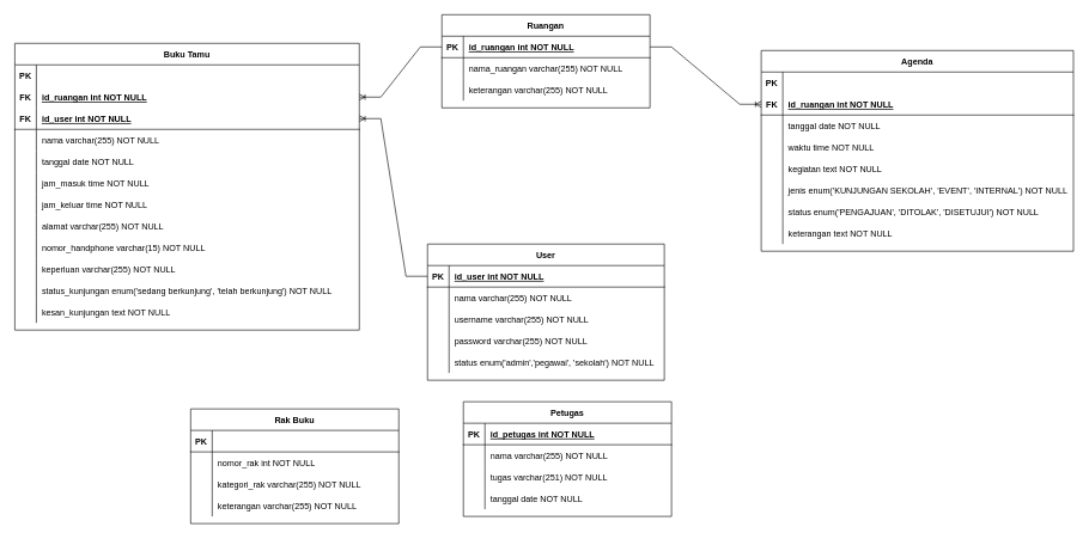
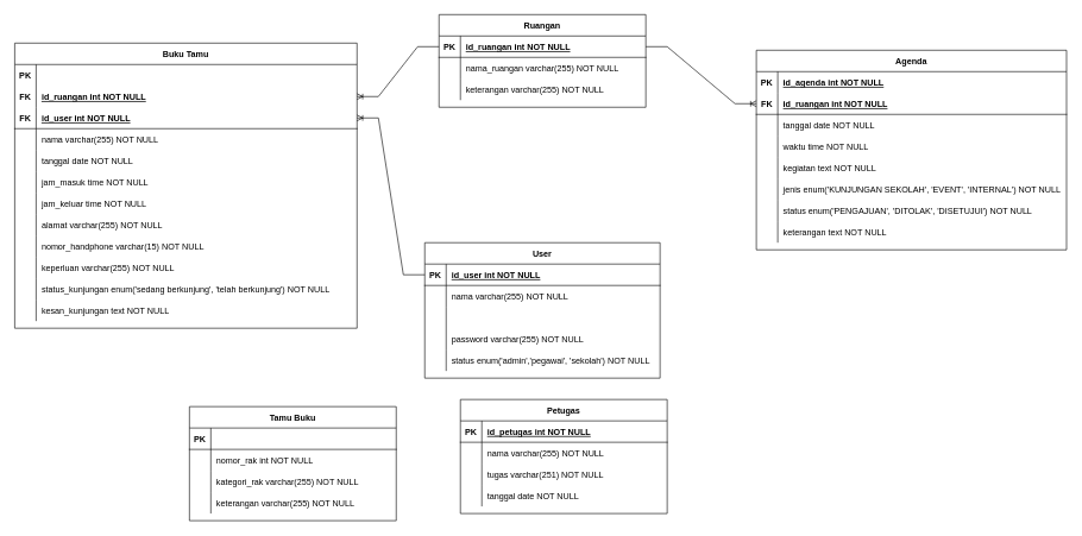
+ <mxCell id="69" value="id_agenda int NOT NULL " style="shape=partialRectangle;overflow=hidden;connectable=0;fillColor=none;top=0;left=0;bottom=0;right=0;align=left;spacingLeft=6;fontStyle=5;" parent="67" vertex="1"><mxGeometry x="30" width="405" height="30" as="geometry"><mxRectangle width="405" height="30" as="alternateBounds" /></mxGeometry></mxCell>
- <mxCell id="47" value="username varchar(255) NOT NULL" style="shape=partialRectangle;overflow=hidden;connectable=0;fillColor=none;top=0;left=0;bottom=0;right=0;align=left;spacingLeft=6;" parent="45" vertex="1"><mxGeometry x="30" width="300" height="30" as="geometry"><mxRectangle width="300" height="30" as="alternateBounds" /></mxGeometry></mxCell>
- <mxCell id="92" value="Rak Buku" style="shape=table;startSize=30;container=1;collapsible=1;childLayout=tableLayout;fixedRows=1;rowLines=0;fontStyle=1;align=center;resizeLast=1;" parent="1" vertex="1"><mxGeometry x="265" y="570" width="290" height="160" as="geometry" /></mxCell>
+ <mxCell id="92" value="Tamu Buku" style="shape=table;startSize=30;container=1;collapsible=1;childLayout=tableLayout;fixedRows=1;rowLines=0;fontStyle=1;align=center;resizeLast=1;" parent="1" vertex="1"><mxGeometry x="265" y="570" width="290" height="160" as="geometry" /></mxCell>
